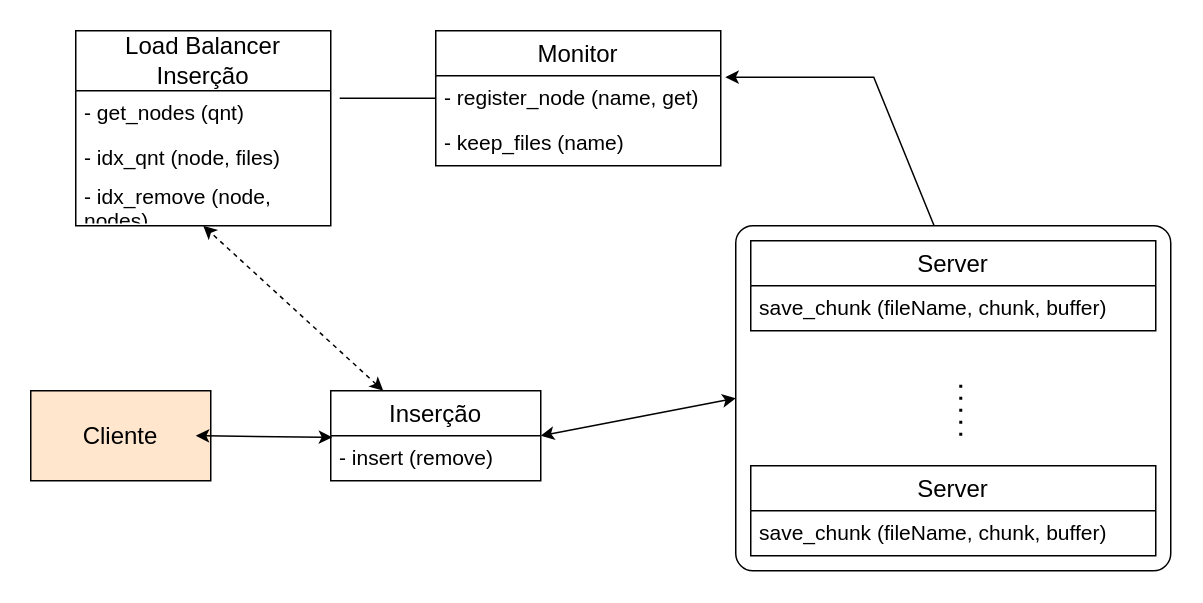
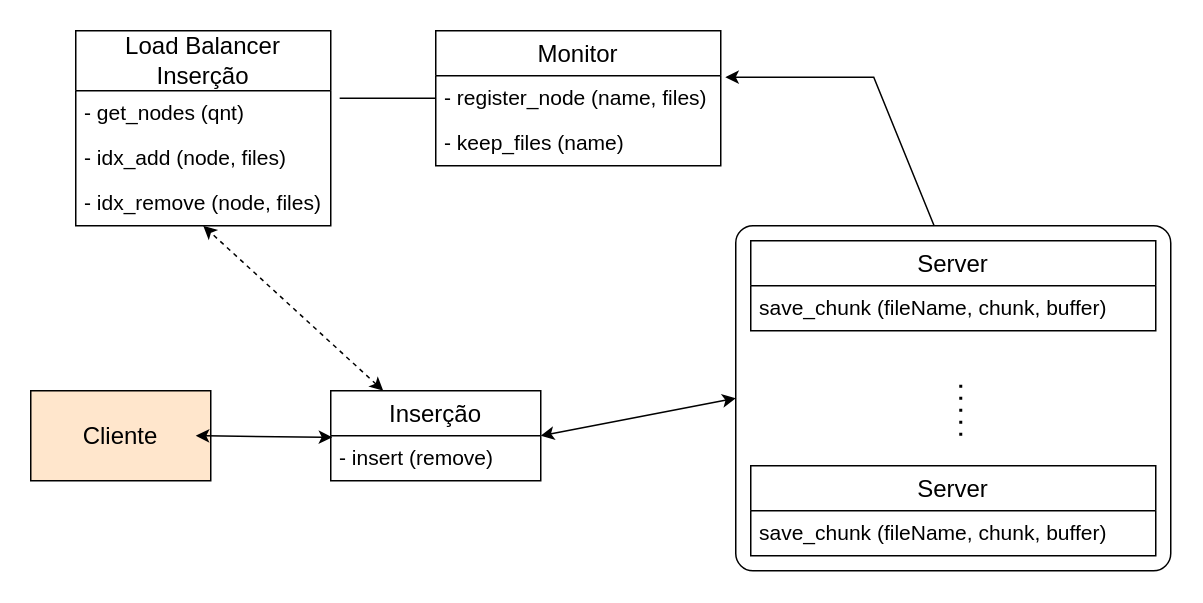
- <mxCell id="10" value="- register_node (name, get)" style="text;strokeColor=none;fillColor=none;align=left;verticalAlign=middle;spacingLeft=4;spacingRight=4;overflow=hidden;points=[[0,0.5],[1,0.5]];portConstraint=eastwest;rotatable=0;whiteSpace=wrap;html=1;fontSize=14;" parent="9" vertex="1"><mxGeometry y="30" width="190" height="30" as="geometry" /></mxCell>
+ <mxCell id="10" value="- register_node (name, files)" style="text;strokeColor=none;fillColor=none;align=left;verticalAlign=middle;spacingLeft=4;spacingRight=4;overflow=hidden;points=[[0,0.5],[1,0.5]];portConstraint=eastwest;rotatable=0;whiteSpace=wrap;html=1;fontSize=14;" parent="9" vertex="1"><mxGeometry y="30" width="190" height="30" as="geometry" /></mxCell>
- <mxCell id="7" value="- idx_qnt (node, files)" style="text;strokeColor=none;fillColor=none;align=left;verticalAlign=middle;spacingLeft=4;spacingRight=4;overflow=hidden;points=[[0,0.5],[1,0.5]];portConstraint=eastwest;rotatable=0;whiteSpace=wrap;html=1;fontSize=14;" parent="5" vertex="1"><mxGeometry y="70" width="170" height="30" as="geometry" /></mxCell>
+ <mxCell id="7" value="- idx_add (node, files)" style="text;strokeColor=none;fillColor=none;align=left;verticalAlign=middle;spacingLeft=4;spacingRight=4;overflow=hidden;points=[[0,0.5],[1,0.5]];portConstraint=eastwest;rotatable=0;whiteSpace=wrap;html=1;fontSize=14;" parent="5" vertex="1"><mxGeometry y="70" width="170" height="30" as="geometry" /></mxCell>
- <mxCell id="8" value="- idx_remove (node, nodes)" style="text;strokeColor=none;fillColor=none;align=left;verticalAlign=middle;spacingLeft=4;spacingRight=4;overflow=hidden;points=[[0,0.5],[1,0.5]];portConstraint=eastwest;rotatable=0;whiteSpace=wrap;html=1;fontSize=14;" parent="5" vertex="1"><mxGeometry y="100" width="170" height="30" as="geometry" /></mxCell>
+ <mxCell id="8" value="- idx_remove (node, files)" style="text;strokeColor=none;fillColor=none;align=left;verticalAlign=middle;spacingLeft=4;spacingRight=4;overflow=hidden;points=[[0,0.5],[1,0.5]];portConstraint=eastwest;rotatable=0;whiteSpace=wrap;html=1;fontSize=14;" parent="5" vertex="1"><mxGeometry y="100" width="170" height="30" as="geometry" /></mxCell>
